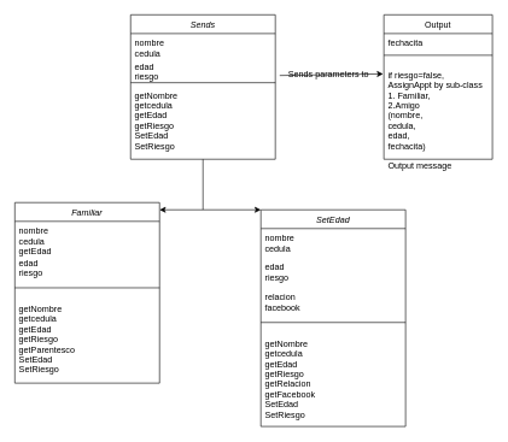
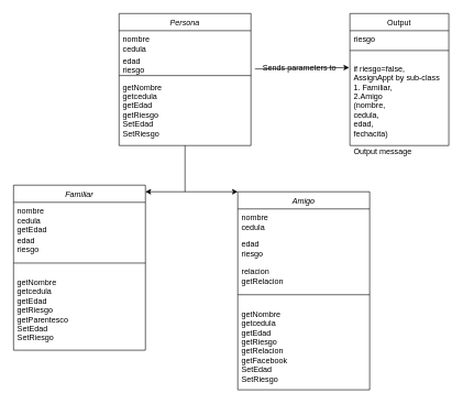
- <mxCell id="2" value="Sends" style="swimlane;fontStyle=2;align=center;verticalAlign=top;childLayout=stackLayout;horizontal=1;startSize=26;horizontalStack=0;resizeParent=1;resizeLast=0;collapsible=1;marginBottom=0;rounded=0;shadow=0;strokeWidth=1;" parent="1" vertex="1"><mxGeometry x="180" y="20" width="200" height="200" as="geometry"><mxRectangle x="230" y="140" width="160" height="26" as="alternateBounds" /></mxGeometry></mxCell>
+ <mxCell id="2" value="Persona" style="swimlane;fontStyle=2;align=center;verticalAlign=top;childLayout=stackLayout;horizontal=1;startSize=26;horizontalStack=0;resizeParent=1;resizeLast=0;collapsible=1;marginBottom=0;rounded=0;shadow=0;strokeWidth=1;" parent="1" vertex="1"><mxGeometry x="180" y="20" width="200" height="200" as="geometry"><mxRectangle x="230" y="140" width="160" height="26" as="alternateBounds" /></mxGeometry></mxCell>
- <mxCell id="9" value="fechacita" style="text;align=left;verticalAlign=top;spacingLeft=4;spacingRight=4;overflow=hidden;rotatable=0;points=[[0,0.5],[1,0.5]];portConstraint=eastwest;" parent="8" vertex="1"><mxGeometry y="26" width="150" height="26" as="geometry" /></mxCell>
+ <mxCell id="9" value="riesgo" style="text;align=left;verticalAlign=top;spacingLeft=4;spacingRight=4;overflow=hidden;rotatable=0;points=[[0,0.5],[1,0.5]];portConstraint=eastwest;" parent="8" vertex="1"><mxGeometry y="26" width="150" height="26" as="geometry" /></mxCell>
- <mxCell id="17" value="SetEdad" style="swimlane;fontStyle=2;align=center;verticalAlign=top;childLayout=stackLayout;horizontal=1;startSize=26;horizontalStack=0;resizeParent=1;resizeLast=0;collapsible=1;marginBottom=0;rounded=0;shadow=0;strokeWidth=1;" vertex="1" parent="1"><mxGeometry x="360" y="290" width="200" height="300" as="geometry"><mxRectangle x="230" y="140" width="160" height="26" as="alternateBounds" /></mxGeometry></mxCell>
+ <mxCell id="17" value="Amigo" style="swimlane;fontStyle=2;align=center;verticalAlign=top;childLayout=stackLayout;horizontal=1;startSize=26;horizontalStack=0;resizeParent=1;resizeLast=0;collapsible=1;marginBottom=0;rounded=0;shadow=0;strokeWidth=1;" vertex="1" parent="1"><mxGeometry x="360" y="290" width="200" height="300" as="geometry"><mxRectangle x="230" y="140" width="160" height="26" as="alternateBounds" /></mxGeometry></mxCell>
- <mxCell id="20" value="edad&#10;riesgo&#10;&#10;relacion&#10;facebook" style="text;align=left;verticalAlign=top;spacingLeft=4;spacingRight=4;overflow=hidden;rotatable=0;points=[[0,0.5],[1,0.5]];portConstraint=eastwest;rounded=0;shadow=0;html=0;" vertex="1" parent="17"><mxGeometry y="66" width="200" height="74" as="geometry" /></mxCell>
+ <mxCell id="20" value="edad&#10;riesgo&#10;&#10;relacion&#10;getRelacion" style="text;align=left;verticalAlign=top;spacingLeft=4;spacingRight=4;overflow=hidden;rotatable=0;points=[[0,0.5],[1,0.5]];portConstraint=eastwest;rounded=0;shadow=0;html=0;" vertex="1" parent="17"><mxGeometry y="66" width="200" height="74" as="geometry" /></mxCell>
